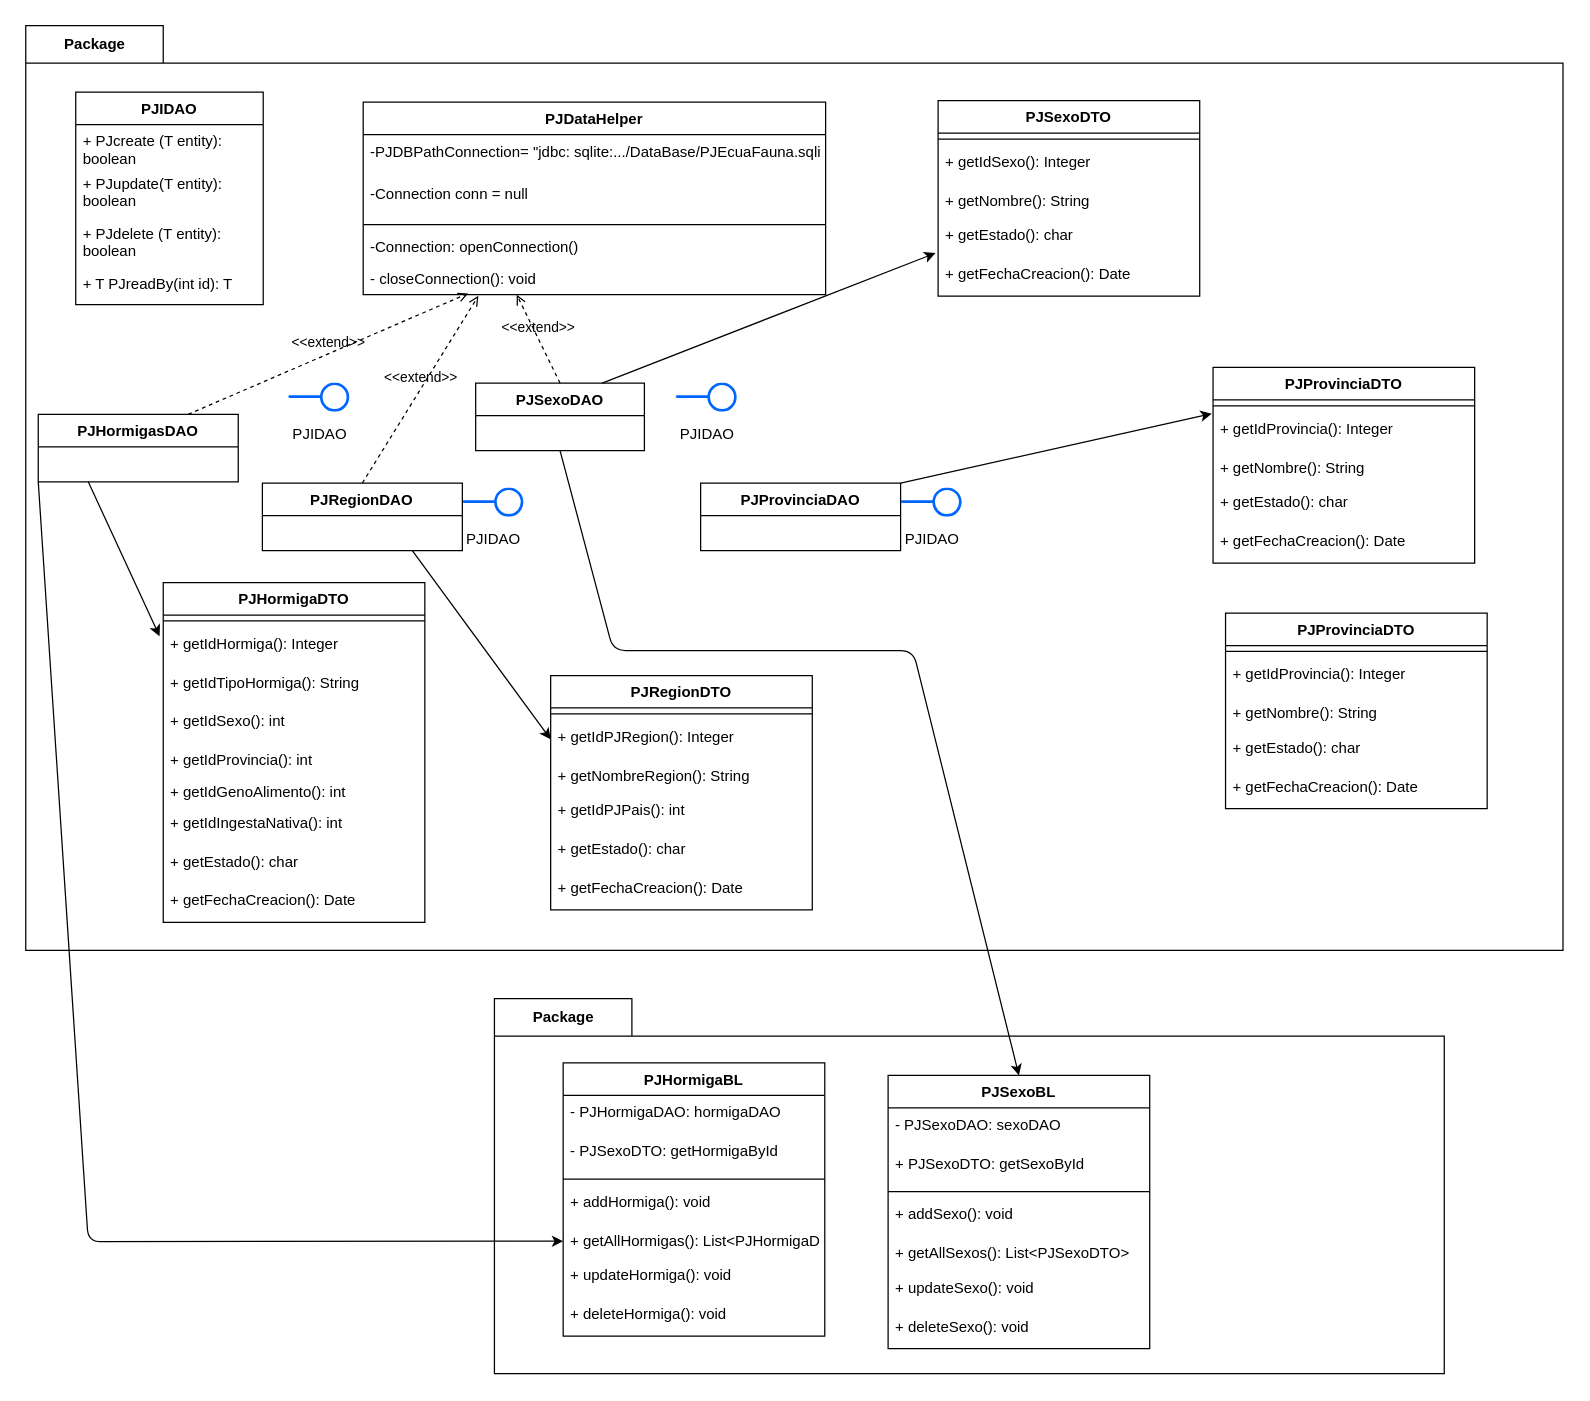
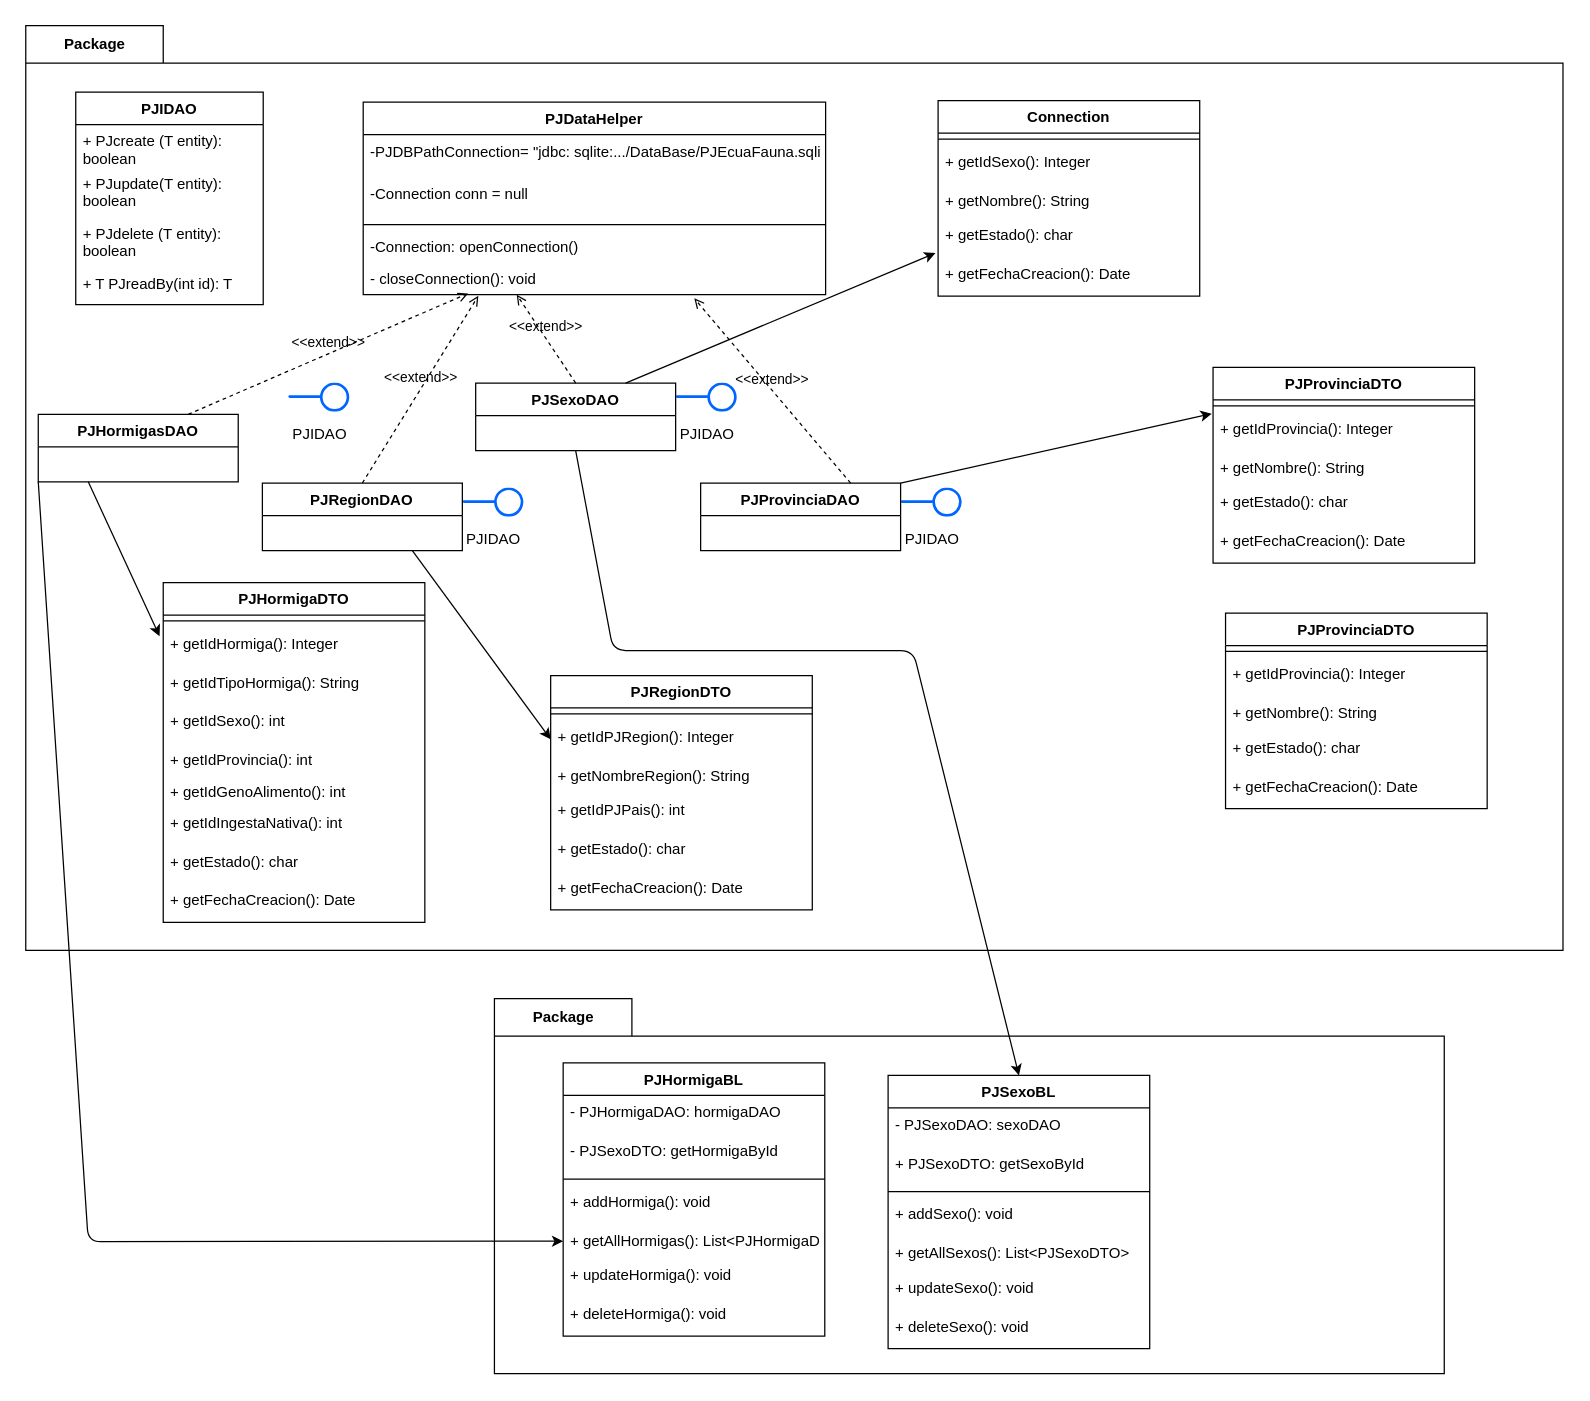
- <mxCell id="55" value="PJSexoDTO" style="swimlane;fontStyle=1;align=center;verticalAlign=top;childLayout=stackLayout;horizontal=1;startSize=26;horizontalStack=0;resizeParent=1;resizeParentMax=0;resizeLast=0;collapsible=1;marginBottom=0;" vertex="1" parent="20"><mxGeometry x="729.999" y="60.001" width="209.33" height="156.49" as="geometry" /></mxCell>
+ <mxCell id="55" value="Connection" style="swimlane;fontStyle=1;align=center;verticalAlign=top;childLayout=stackLayout;horizontal=1;startSize=26;horizontalStack=0;resizeParent=1;resizeParentMax=0;resizeLast=0;collapsible=1;marginBottom=0;" vertex="1" parent="20"><mxGeometry x="729.999" y="60.001" width="209.33" height="156.49" as="geometry" /></mxCell>
+ <mxCell id="82" value="&amp;lt;&amp;lt;extend&amp;gt;&amp;gt;" style="html=1;verticalAlign=bottom;labelBackgroundColor=none;endArrow=open;endFill=0;dashed=1;exitX=0.75;exitY=0;exitDx=0;exitDy=0;entryX=0.716;entryY=1.115;entryDx=0;entryDy=0;entryPerimeter=0;" edge="1" parent="20" source="81" target="71"><mxGeometry width="160" relative="1" as="geometry"><mxPoint x="200" y="376" as="sourcePoint" /><mxPoint x="383.99" y="273.012" as="targetPoint" /></mxGeometry></mxCell>
- <mxCell id="78" value="PJSexoDAO" style="swimlane;fontStyle=1;align=center;verticalAlign=top;childLayout=stackLayout;horizontal=1;startSize=26;horizontalStack=0;resizeParent=1;resizeParentMax=0;resizeLast=0;collapsible=1;marginBottom=0;whiteSpace=wrap;html=1;" vertex="1" parent="20"><mxGeometry x="360" y="286" width="135" height="54" as="geometry" /></mxCell>
+ <mxCell id="78" value="PJSexoDAO" style="swimlane;fontStyle=1;align=center;verticalAlign=top;childLayout=stackLayout;horizontal=1;startSize=26;horizontalStack=0;resizeParent=1;resizeParentMax=0;resizeLast=0;collapsible=1;marginBottom=0;whiteSpace=wrap;html=1;" vertex="1" parent="20"><mxGeometry x="360" y="286" width="160" height="54" as="geometry" /></mxCell>
